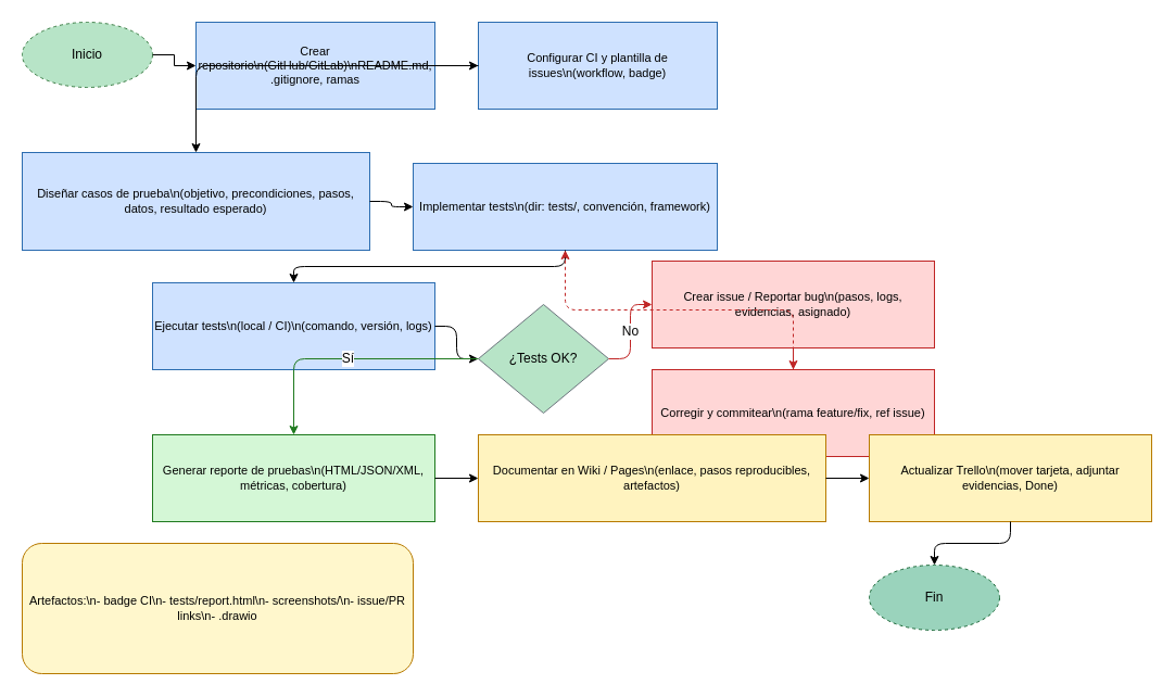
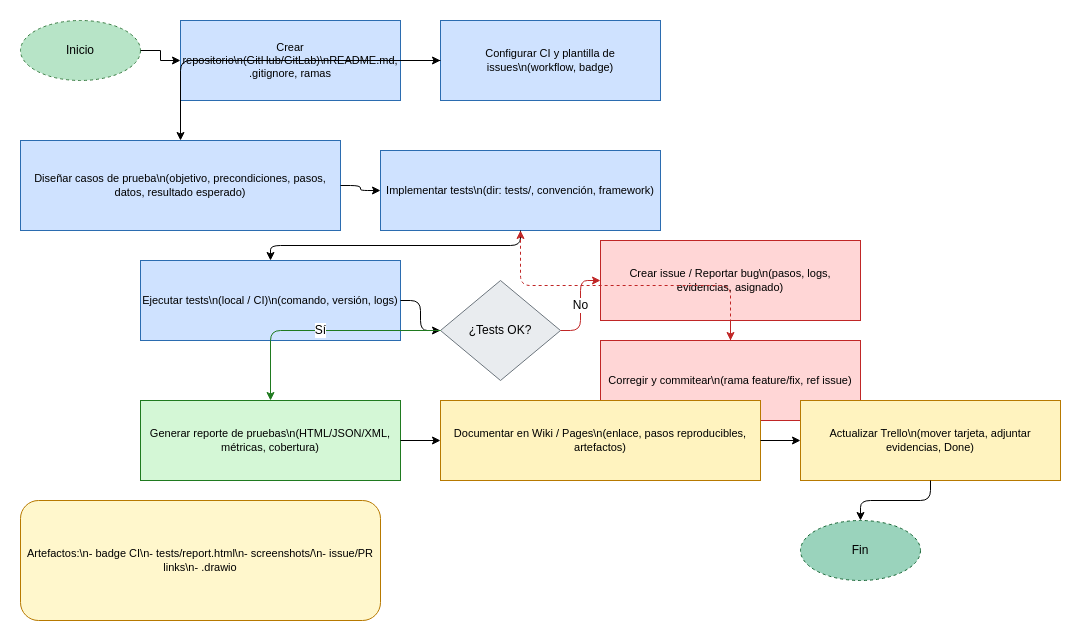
- <mxCell id="8" value="¿Tests OK?" style="rhombus;whiteSpace=wrap;html=1;fillColor=#b7e4c7;strokeColor=#6c757d;fontSize=12;" vertex="1" parent="1"><mxGeometry x="440" y="280" width="120" height="100" as="geometry" /></mxCell>
+ <mxCell id="8" value="¿Tests OK?" style="rhombus;whiteSpace=wrap;html=1;fillColor=#e9ecef;strokeColor=#6c757d;fontSize=12" vertex="1" parent="1"><mxGeometry x="440" y="280" width="120" height="100" as="geometry" /></mxCell>
